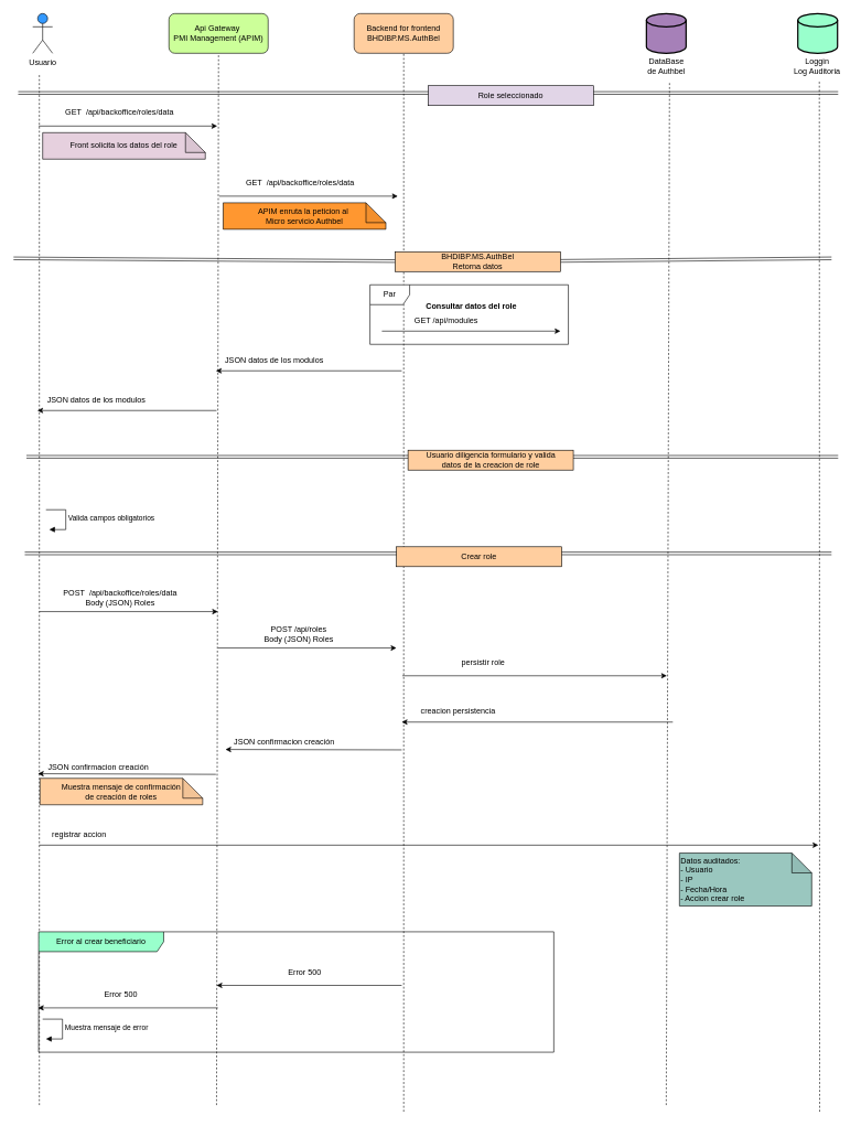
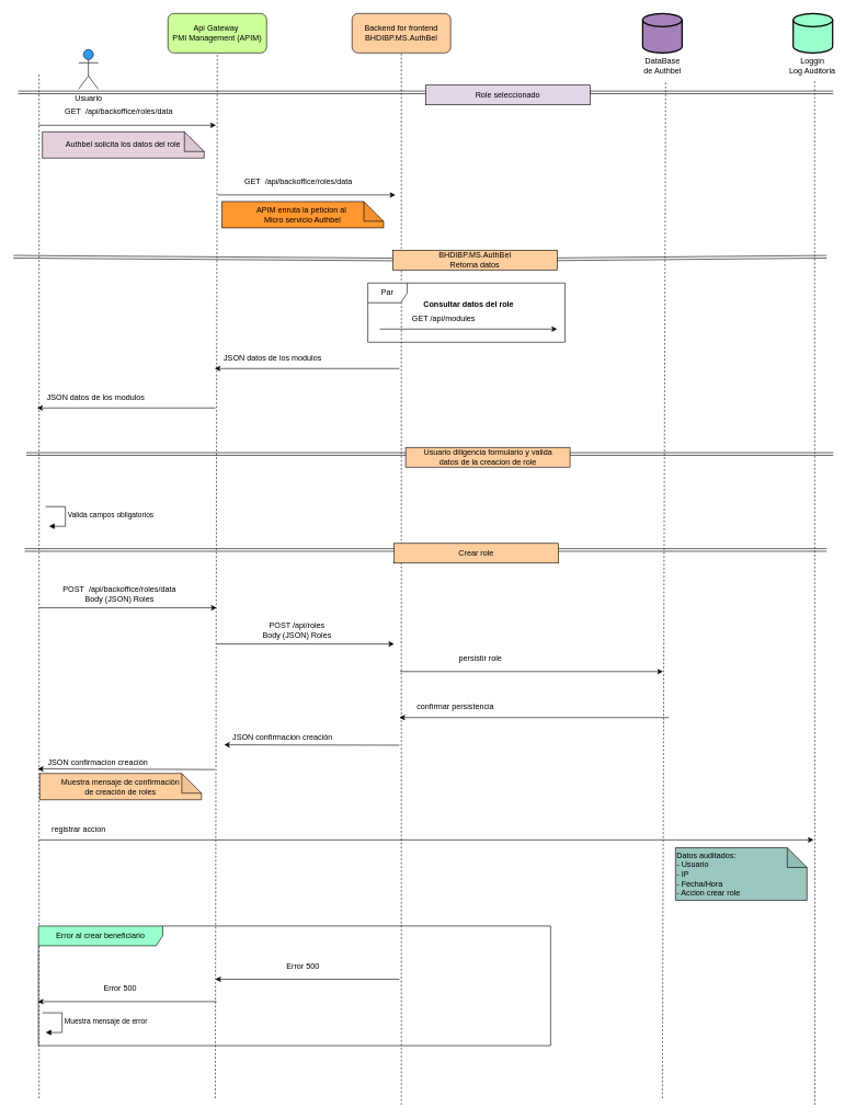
- <mxCell id="2" value="Usuario" style="shape=umlActor;verticalLabelPosition=bottom;verticalAlign=top;html=1;outlineConnect=0;fillColor=#3399FF;" parent="1" vertex="1"><mxGeometry x="49" y="20" width="30" height="60" as="geometry" /></mxCell>
+ <mxCell id="2" value="Usuario" style="shape=umlActor;verticalLabelPosition=bottom;verticalAlign=top;html=1;outlineConnect=0;fillColor=#3399FF;" parent="1" vertex="1"><mxGeometry x="119" y="75" width="30" height="60" as="geometry" /></mxCell>
- <mxCell id="18" value="Front solicita los datos del role" style="shape=note;whiteSpace=wrap;html=1;backgroundOutline=1;darkOpacity=0.05;fillColor=#E6D0DE;" parent="1" vertex="1"><mxGeometry x="64" y="200" width="246" height="40" as="geometry" /></mxCell>
+ <mxCell id="18" value="Authbel solicita los datos del role" style="shape=note;whiteSpace=wrap;html=1;backgroundOutline=1;darkOpacity=0.05;fillColor=#E6D0DE;" parent="1" vertex="1"><mxGeometry x="64" y="200" width="246" height="40" as="geometry" /></mxCell>
- <mxCell id="44" value="creacion persistencia" style="text;html=1;align=center;verticalAlign=middle;resizable=1;points=[];autosize=1;strokeColor=none;fillColor=none;movable=1;rotatable=1;deletable=1;editable=1;locked=0;connectable=1;" parent="1" vertex="1"><mxGeometry x="622" y="1060" width="140" height="30" as="geometry" /></mxCell>
+ <mxCell id="44" value="confirmar persistencia" style="text;html=1;align=center;verticalAlign=middle;resizable=1;points=[];autosize=1;strokeColor=none;fillColor=none;movable=1;rotatable=1;deletable=1;editable=1;locked=0;connectable=1;" parent="1" vertex="1"><mxGeometry x="622" y="1060" width="140" height="30" as="geometry" /></mxCell>
